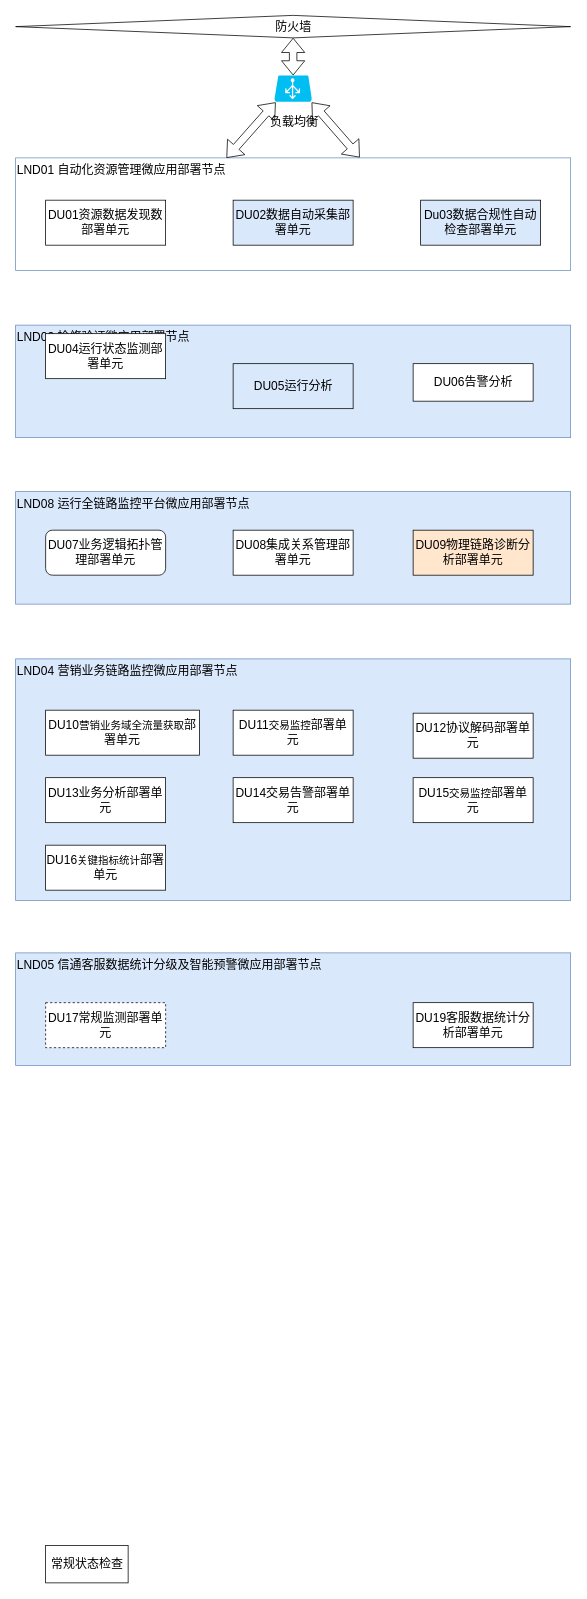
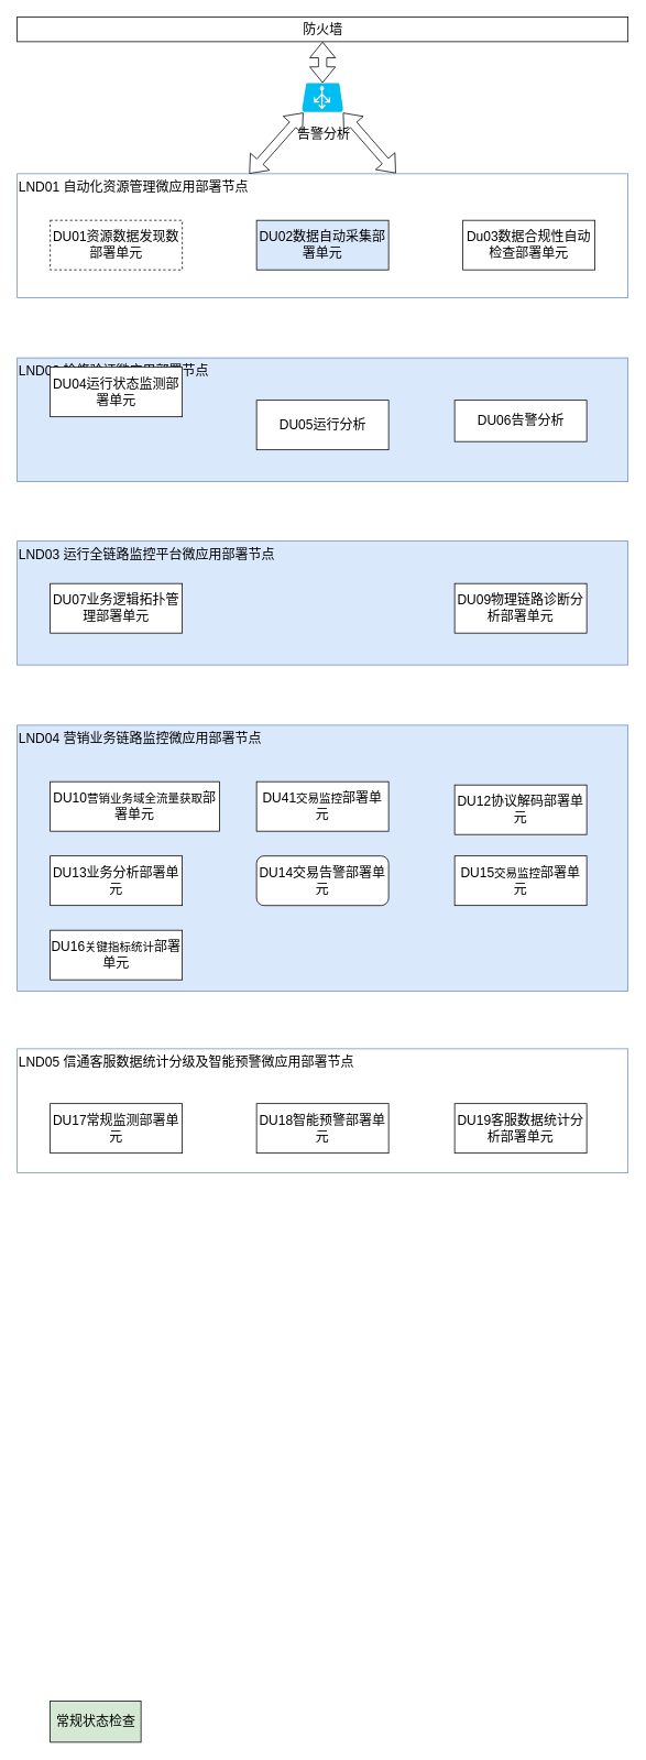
- <mxCell id="27" value="防火墙" style="rhombus;html=1;fontSize=16;" vertex="1" parent="1"><mxGeometry x="20" y="20" width="740" height="30" as="geometry" /></mxCell>
+ <mxCell id="27" value="防火墙" style="html=1;fontSize=16;" vertex="1" parent="1"><mxGeometry x="20" y="20" width="740" height="30" as="geometry" /></mxCell>
- <mxCell id="32" value="负载均衡" style="text;html=1;align=center;verticalAlign=middle;resizable=0;points=[];autosize=1;strokeColor=none;fillColor=none;fontSize=16;" vertex="1" parent="1"><mxGeometry x="345.74" y="147.4" width="90" height="30" as="geometry" /></mxCell>
+ <mxCell id="32" value="告警分析" style="text;html=1;align=center;verticalAlign=middle;resizable=0;points=[];autosize=1;strokeColor=none;fillColor=none;fontSize=16;" vertex="1" parent="1"><mxGeometry x="345.74" y="147.4" width="90" height="30" as="geometry" /></mxCell>
- <mxCell id="6" value="DU01资源数据发现数部署单元" style="html=1;fontSize=16;whiteSpace=wrap;" vertex="1" parent="1"><mxGeometry x="60" y="266.4" width="160" height="60" as="geometry" /></mxCell>
+ <mxCell id="6" value="DU01资源数据发现数部署单元" style="html=1;fontSize=16;whiteSpace=wrap;dashed=1;" vertex="1" parent="1"><mxGeometry x="60" y="266.4" width="160" height="60" as="geometry" /></mxCell>
- <mxCell id="9" value="Du03数据合规性自动检查部署单元" style="html=1;fontSize=16;whiteSpace=wrap;fillColor=#dae8fc;" vertex="1" parent="1"><mxGeometry x="560" y="266.4" width="160" height="60" as="geometry" /></mxCell>
+ <mxCell id="9" value="Du03数据合规性自动检查部署单元" style="html=1;fontSize=16;whiteSpace=wrap;" vertex="1" parent="1"><mxGeometry x="560" y="266.4" width="160" height="60" as="geometry" /></mxCell>
- <mxCell id="11" value="DU05运行分析" style="html=1;fontSize=16;fillColor=#dae8fc;" vertex="1" parent="1"><mxGeometry x="310" y="484.4" width="160" height="60" as="geometry" /></mxCell>
+ <mxCell id="11" value="DU05运行分析" style="html=1;fontSize=16;" vertex="1" parent="1"><mxGeometry x="310" y="484.4" width="160" height="60" as="geometry" /></mxCell>
- <mxCell id="4" value="LND08 运行全链路监控平台微应用部署节点" style="html=1;verticalAlign=top;align=left;fontSize=16;fillColor=#dae8fc;strokeColor=#6c8ebf;" vertex="1" parent="1"><mxGeometry x="20" y="655" width="740" height="150" as="geometry" /></mxCell>
+ <mxCell id="4" value="LND03 运行全链路监控平台微应用部署节点" style="html=1;verticalAlign=top;align=left;fontSize=16;fillColor=#dae8fc;strokeColor=#6c8ebf;" vertex="1" parent="1"><mxGeometry x="20" y="655" width="740" height="150" as="geometry" /></mxCell>
- <mxCell id="13" value="DU07业务逻辑拓扑管理部署单元" style="html=1;fontSize=16;whiteSpace=wrap;rounded=1;" vertex="1" parent="1"><mxGeometry x="60" y="706.4" width="160" height="60" as="geometry" /></mxCell>
+ <mxCell id="13" value="DU07业务逻辑拓扑管理部署单元" style="html=1;fontSize=16;whiteSpace=wrap;" vertex="1" parent="1"><mxGeometry x="60" y="706.4" width="160" height="60" as="geometry" /></mxCell>
- <mxCell id="14" value="DU08集成关系管理部署单元" style="html=1;fontSize=16;whiteSpace=wrap;" vertex="1" parent="1"><mxGeometry x="310" y="706.4" width="160" height="60" as="geometry" /></mxCell>
- <mxCell id="15" value="DU09物理链路诊断分析部署单元" style="html=1;fontSize=16;whiteSpace=wrap;fillColor=#ffe6cc;" vertex="1" parent="1"><mxGeometry x="550" y="706.4" width="160" height="60" as="geometry" /></mxCell>
+ <mxCell id="15" value="DU09物理链路诊断分析部署单元" style="html=1;fontSize=16;whiteSpace=wrap;" vertex="1" parent="1"><mxGeometry x="550" y="706.4" width="160" height="60" as="geometry" /></mxCell>
- <mxCell id="17" value="DU11&lt;span style=&quot;font-family: 方正仿宋_GBK; font-size: 10.5pt; background-color: initial;&quot;&gt;交易监控&lt;/span&gt;&lt;span style=&quot;background-color: initial;&quot;&gt;部署单元&lt;/span&gt;" style="html=1;fontSize=16;whiteSpace=wrap;" vertex="1" parent="1"><mxGeometry x="310" y="946.4" width="160" height="60" as="geometry" /></mxCell>
+ <mxCell id="17" value="DU41&lt;span style=&quot;font-family: 方正仿宋_GBK; font-size: 10.5pt; background-color: initial;&quot;&gt;交易监控&lt;/span&gt;&lt;span style=&quot;background-color: initial;&quot;&gt;部署单元&lt;/span&gt;" style="html=1;fontSize=16;whiteSpace=wrap;" vertex="1" parent="1"><mxGeometry x="310" y="946.4" width="160" height="60" as="geometry" /></mxCell>
- <mxCell id="20" value="DU14交易告警&lt;span style=&quot;background-color: initial;&quot;&gt;部署单元&lt;/span&gt;" style="html=1;fontSize=16;whiteSpace=wrap;" vertex="1" parent="1"><mxGeometry x="310" y="1036.4" width="160" height="60" as="geometry" /></mxCell>
+ <mxCell id="20" value="DU14交易告警&lt;span style=&quot;background-color: initial;&quot;&gt;部署单元&lt;/span&gt;" style="html=1;fontSize=16;whiteSpace=wrap;rounded=1;" vertex="1" parent="1"><mxGeometry x="310" y="1036.4" width="160" height="60" as="geometry" /></mxCell>
- <mxCell id="23" value="LND05 信通客服数据统计分级及智能预警微应用部署节点" style="html=1;verticalAlign=top;align=left;fontSize=16;fillColor=#dae8fc;strokeColor=#6c8ebf;" vertex="1" parent="1"><mxGeometry x="20" y="1270" width="740" height="150" as="geometry" /></mxCell>
+ <mxCell id="23" value="LND05 信通客服数据统计分级及智能预警微应用部署节点" style="html=1;verticalAlign=top;align=left;fontSize=16;fillColor=#ffffff;strokeColor=#6c8ebf;" vertex="1" parent="1"><mxGeometry x="20" y="1270" width="740" height="150" as="geometry" /></mxCell>
- <mxCell id="24" value="DU17常规监测部署单元" style="html=1;fontSize=16;whiteSpace=wrap;dashed=1;" vertex="1" parent="1"><mxGeometry x="60" y="1336.4" width="160" height="60" as="geometry" /></mxCell>
+ <mxCell id="24" value="DU17常规监测部署单元" style="html=1;fontSize=16;whiteSpace=wrap;" vertex="1" parent="1"><mxGeometry x="60" y="1336.4" width="160" height="60" as="geometry" /></mxCell>
+ <mxCell id="25" value="DU18智能预警部署单元" style="html=1;fontSize=16;whiteSpace=wrap;" vertex="1" parent="1"><mxGeometry x="310" y="1336.4" width="160" height="60" as="geometry" /></mxCell>
- <mxCell id="7" value="常规状态检查" style="html=1;fontSize=16;" vertex="1" parent="1"><mxGeometry x="60" y="2060" width="110" height="50" as="geometry" /></mxCell>
+ <mxCell id="7" value="常规状态检查" style="html=1;fontSize=16;fillColor=#d5e8d4;" vertex="1" parent="1"><mxGeometry x="60" y="2060" width="110" height="50" as="geometry" /></mxCell>
